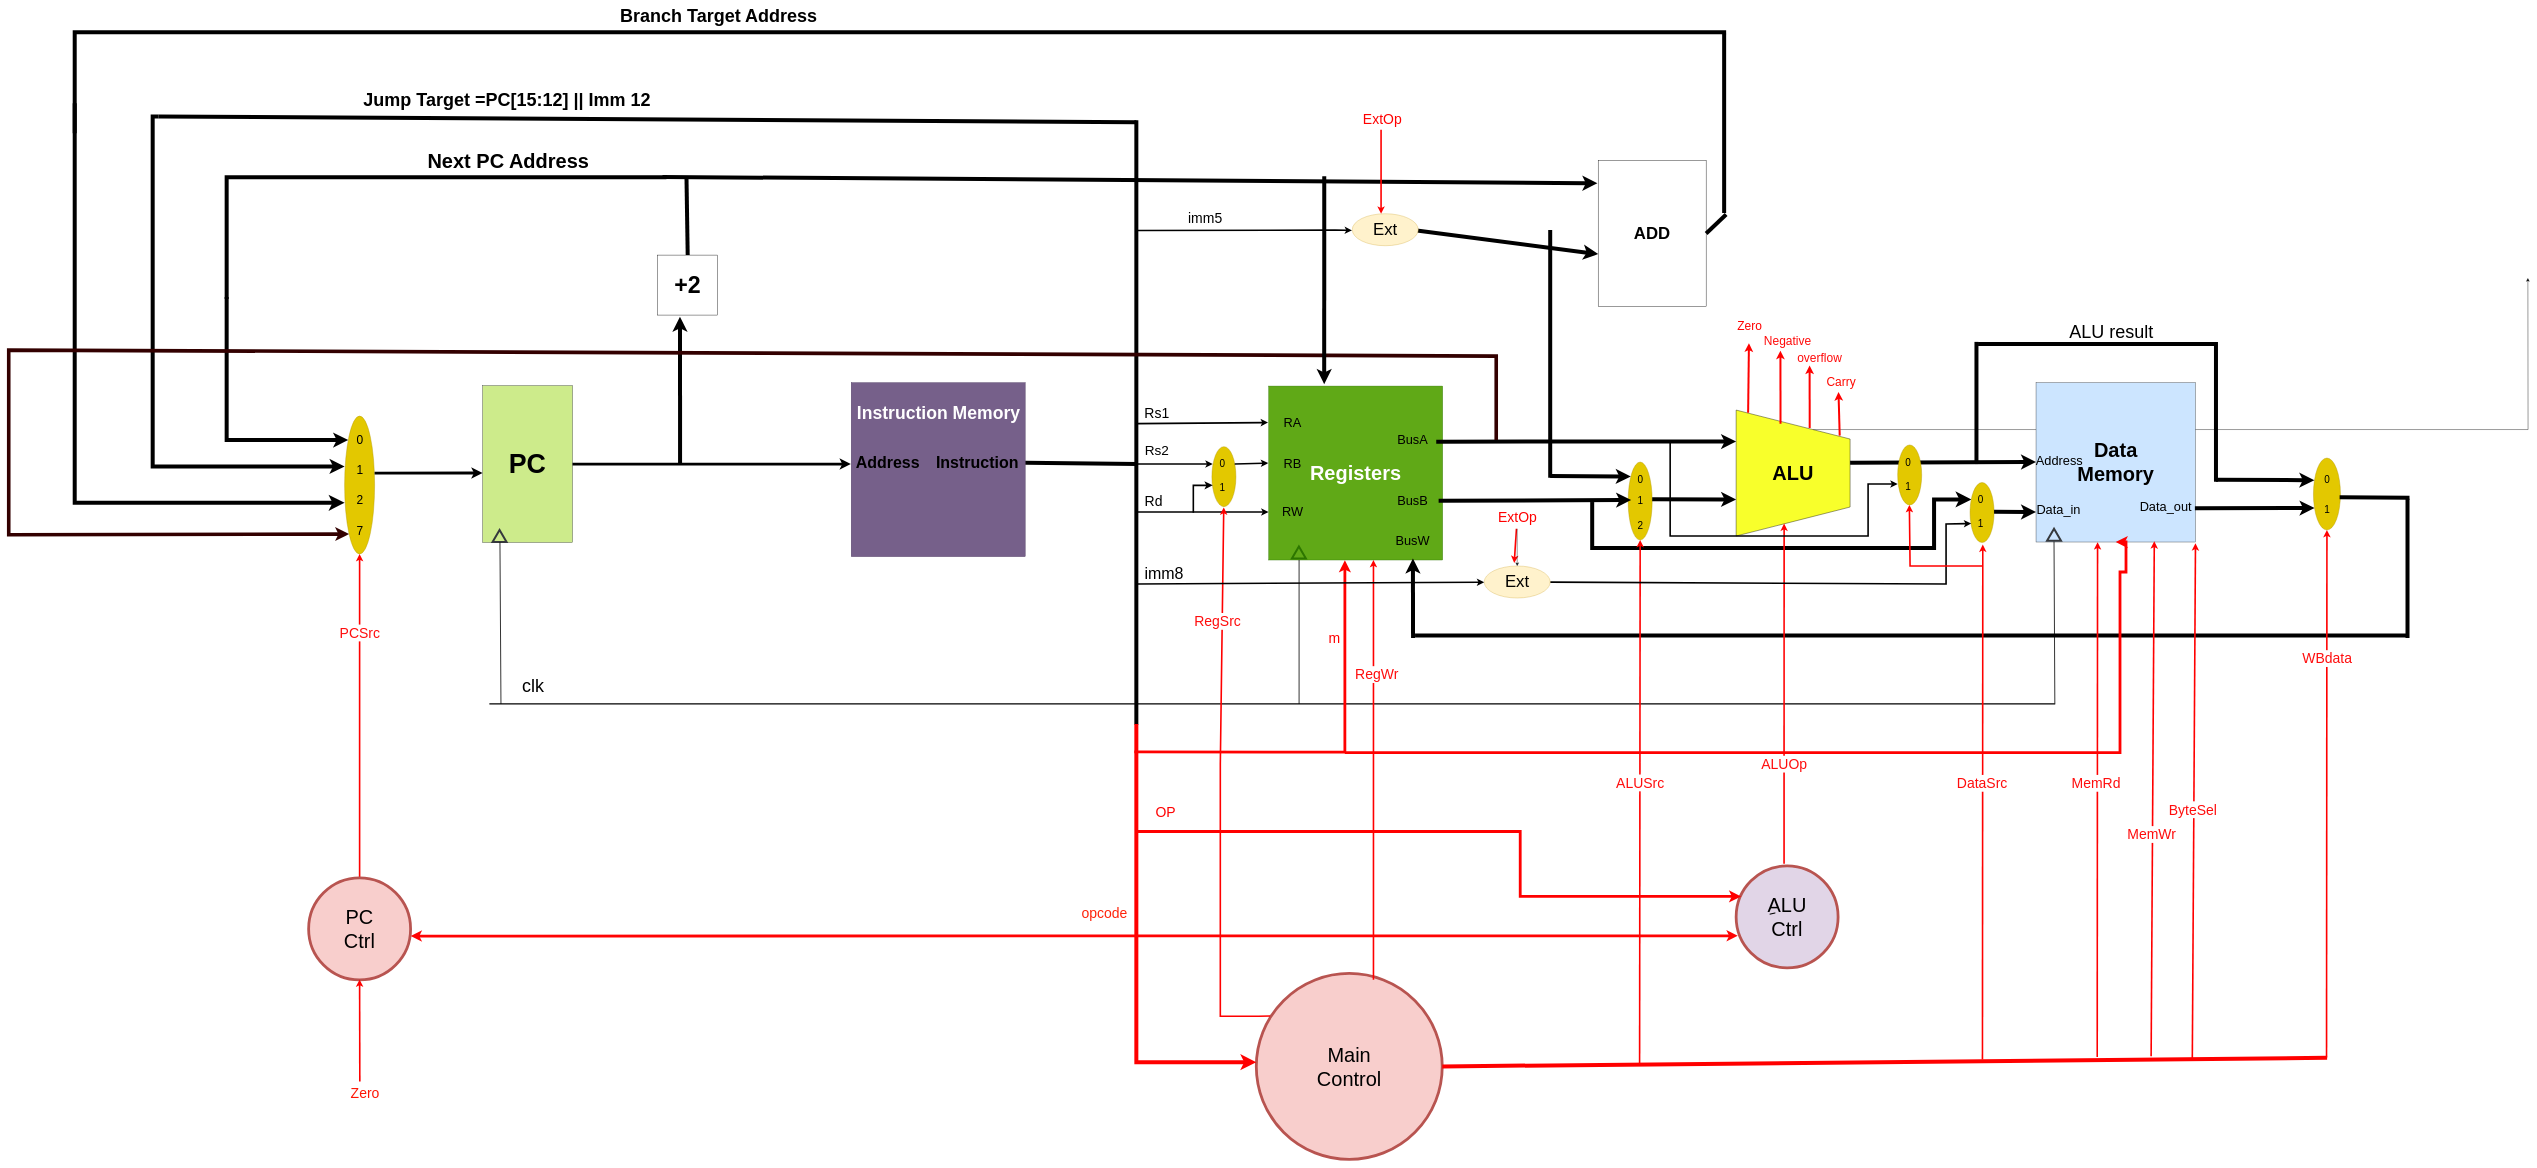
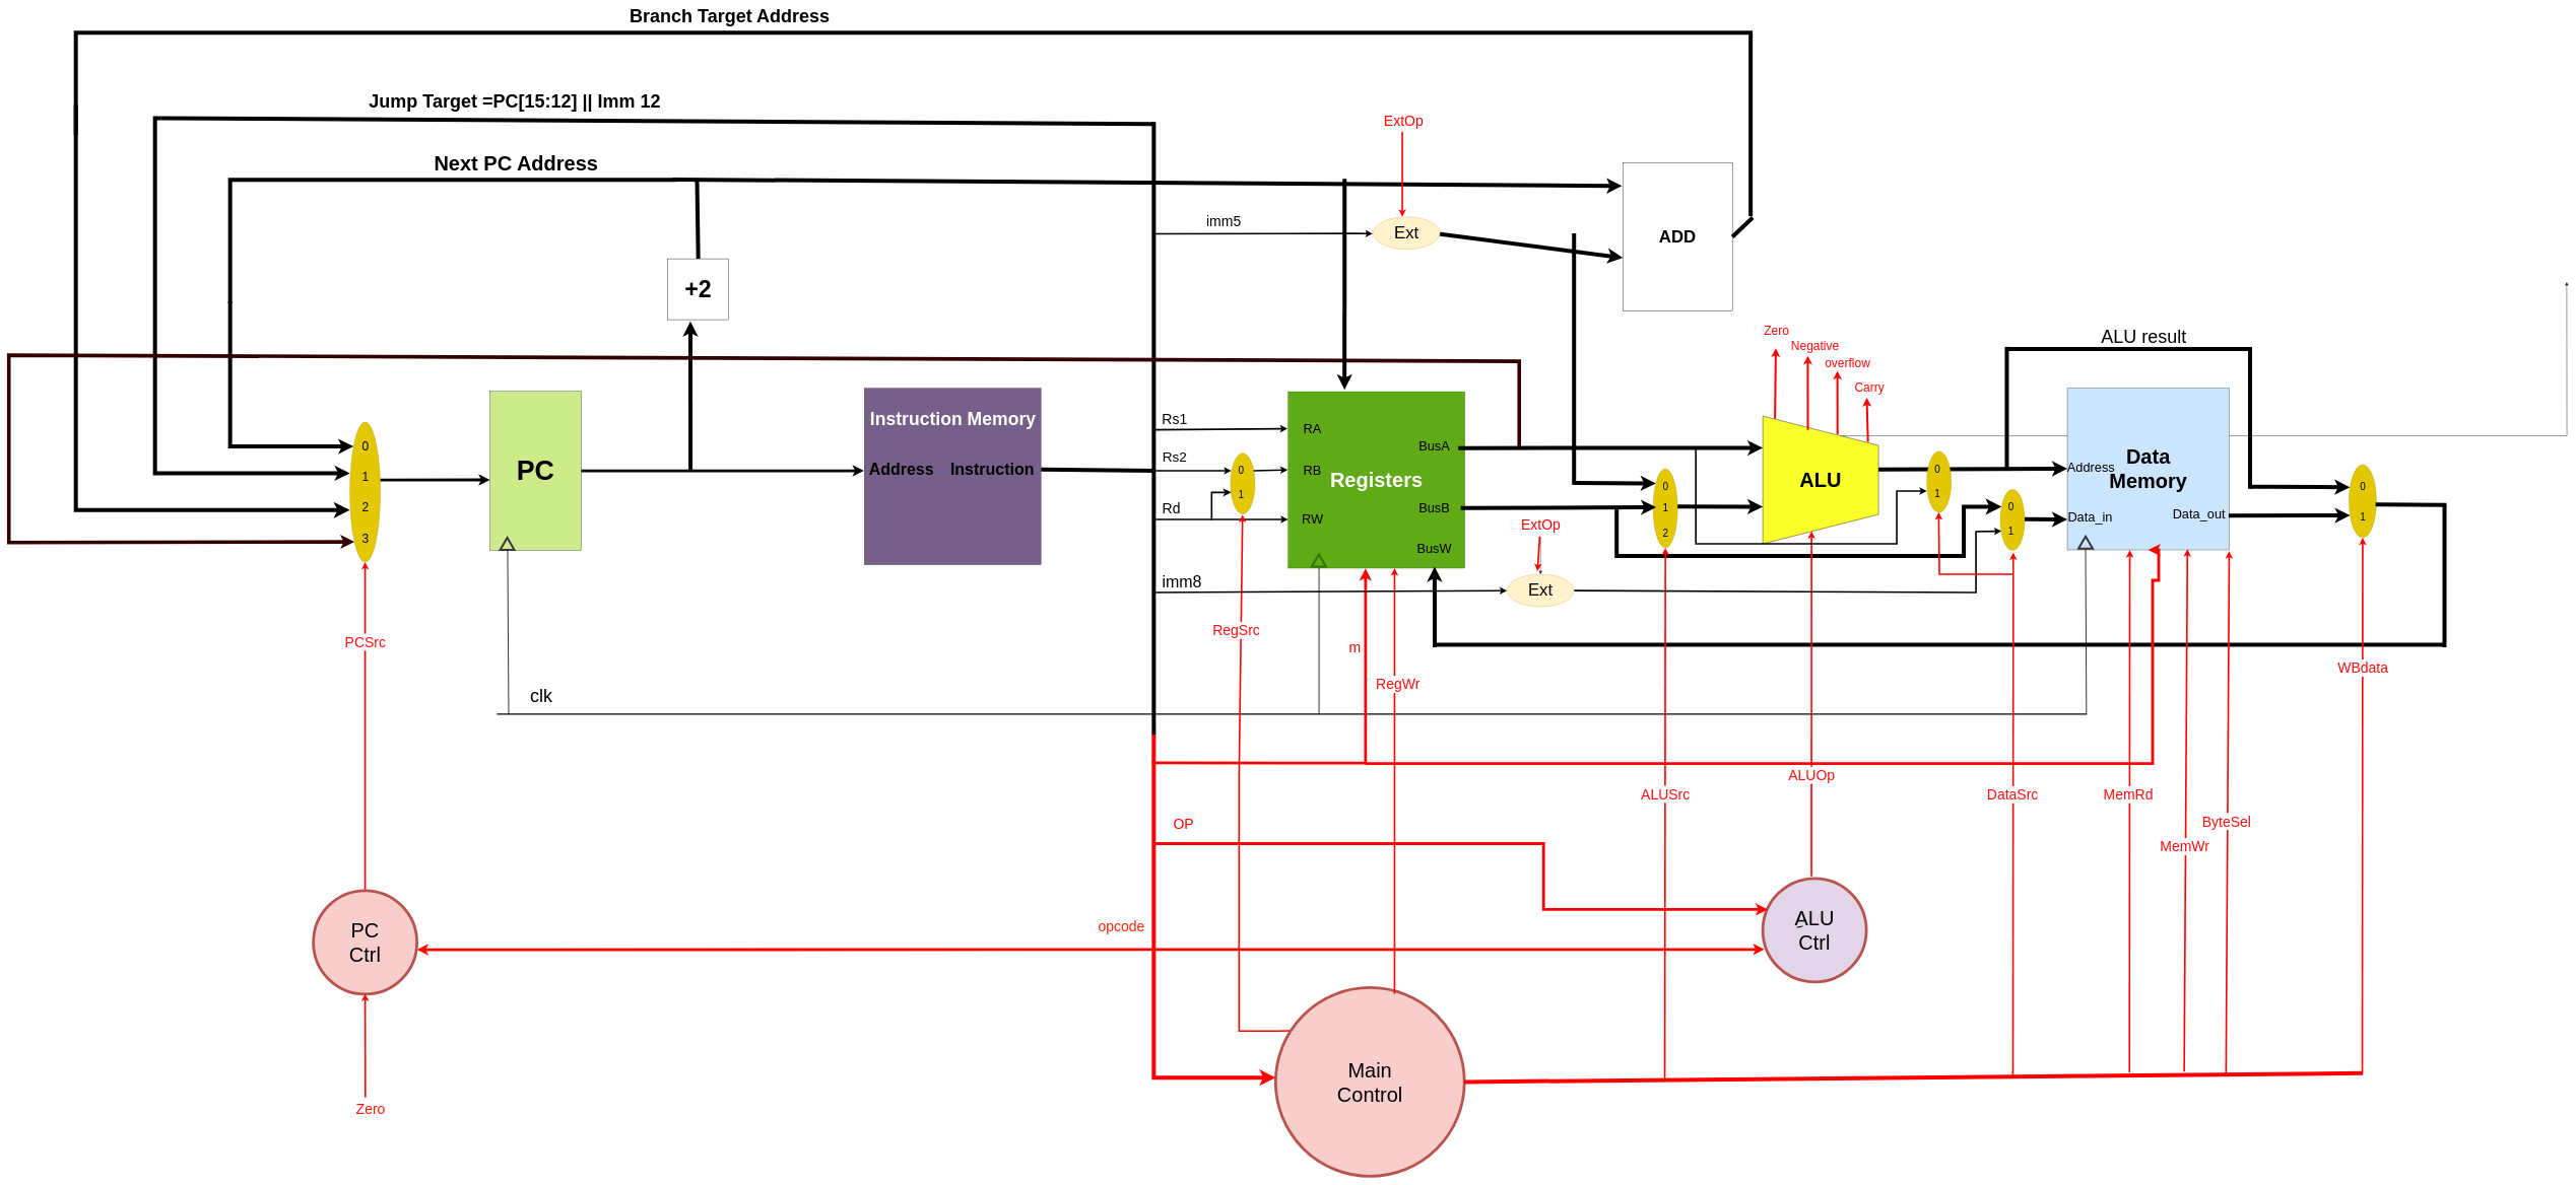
- <mxCell id="134" value="&lt;font style=&quot;font-size: 30px;&quot;&gt;7&lt;/font&gt;" style="text;html=1;align=center;verticalAlign=middle;resizable=0;points=[];autosize=1;strokeColor=none;fillColor=none;" parent="1" vertex="1"><mxGeometry x="875" y="1303.5" width="45" height="45" as="geometry" /></mxCell>
+ <mxCell id="134" value="&lt;font style=&quot;font-size: 30px;&quot;&gt;3&lt;/font&gt;" style="text;html=1;align=center;verticalAlign=middle;resizable=0;points=[];autosize=1;strokeColor=none;fillColor=none;" parent="1" vertex="1"><mxGeometry x="875" y="1303.5" width="45" height="45" as="geometry" /></mxCell>
